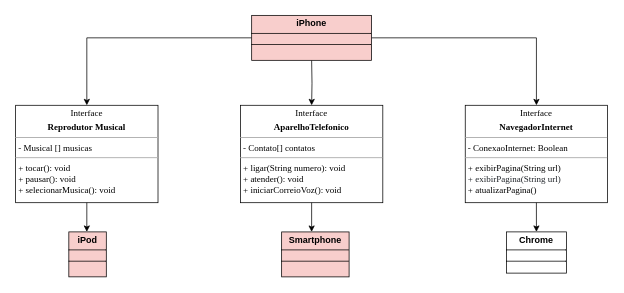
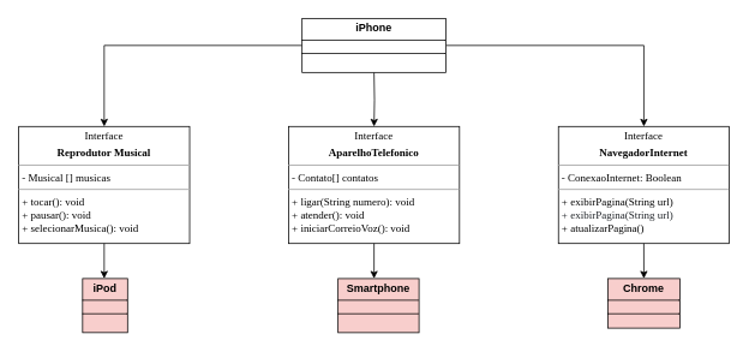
- <mxCell id="14" value="&lt;p style=&quot;margin:0px;margin-top:4px;text-align:center;&quot;&gt;&lt;b&gt;iPhone&lt;/b&gt;&lt;/p&gt;&lt;hr size=&quot;1&quot; style=&quot;border-style:solid;&quot;&gt;&lt;div style=&quot;height:2px;&quot;&gt;&lt;/div&gt;&lt;hr size=&quot;1&quot; style=&quot;border-style:solid;&quot;&gt;&lt;div style=&quot;height:2px;&quot;&gt;&lt;/div&gt;" style="verticalAlign=top;align=left;overflow=fill;html=1;whiteSpace=wrap;rotation=0;fillColor=#f8cecc;" parent="1" vertex="1"><mxGeometry x="335" y="20" width="160" height="60" as="geometry" /></mxCell>
+ <mxCell id="14" value="&lt;p style=&quot;margin:0px;margin-top:4px;text-align:center;&quot;&gt;&lt;b&gt;iPhone&lt;/b&gt;&lt;/p&gt;&lt;hr size=&quot;1&quot; style=&quot;border-style:solid;&quot;&gt;&lt;div style=&quot;height:2px;&quot;&gt;&lt;/div&gt;&lt;hr size=&quot;1&quot; style=&quot;border-style:solid;&quot;&gt;&lt;div style=&quot;height:2px;&quot;&gt;&lt;/div&gt;" style="verticalAlign=top;align=left;overflow=fill;html=1;whiteSpace=wrap;rotation=0;" parent="1" vertex="1"><mxGeometry x="335" y="20" width="160" height="60" as="geometry" /></mxCell>
- <mxCell id="9" value="&lt;p style=&quot;margin:0px;margin-top:4px;text-align:center;&quot;&gt;&lt;b&gt;Chrome&lt;/b&gt;&lt;/p&gt;&lt;hr size=&quot;1&quot; style=&quot;border-style:solid;&quot;&gt;&lt;div style=&quot;height:2px;&quot;&gt;&lt;/div&gt;&lt;hr size=&quot;1&quot; style=&quot;border-style:solid;&quot;&gt;&lt;div style=&quot;height:2px;&quot;&gt;&lt;/div&gt;" style="verticalAlign=top;align=left;overflow=fill;html=1;whiteSpace=wrap;autosize=1;rotation=0;" parent="1" vertex="1"><mxGeometry x="675" y="308.96" width="80" height="55" as="geometry" /></mxCell>
+ <mxCell id="9" value="&lt;p style=&quot;margin:0px;margin-top:4px;text-align:center;&quot;&gt;&lt;b&gt;Chrome&lt;/b&gt;&lt;/p&gt;&lt;hr size=&quot;1&quot; style=&quot;border-style:solid;&quot;&gt;&lt;div style=&quot;height:2px;&quot;&gt;&lt;/div&gt;&lt;hr size=&quot;1&quot; style=&quot;border-style:solid;&quot;&gt;&lt;div style=&quot;height:2px;&quot;&gt;&lt;/div&gt;" style="verticalAlign=top;align=left;overflow=fill;html=1;whiteSpace=wrap;autosize=1;rotation=0;fillColor=#f8cecc;" parent="1" vertex="1"><mxGeometry x="675" y="308.96" width="80" height="55" as="geometry" /></mxCell>
